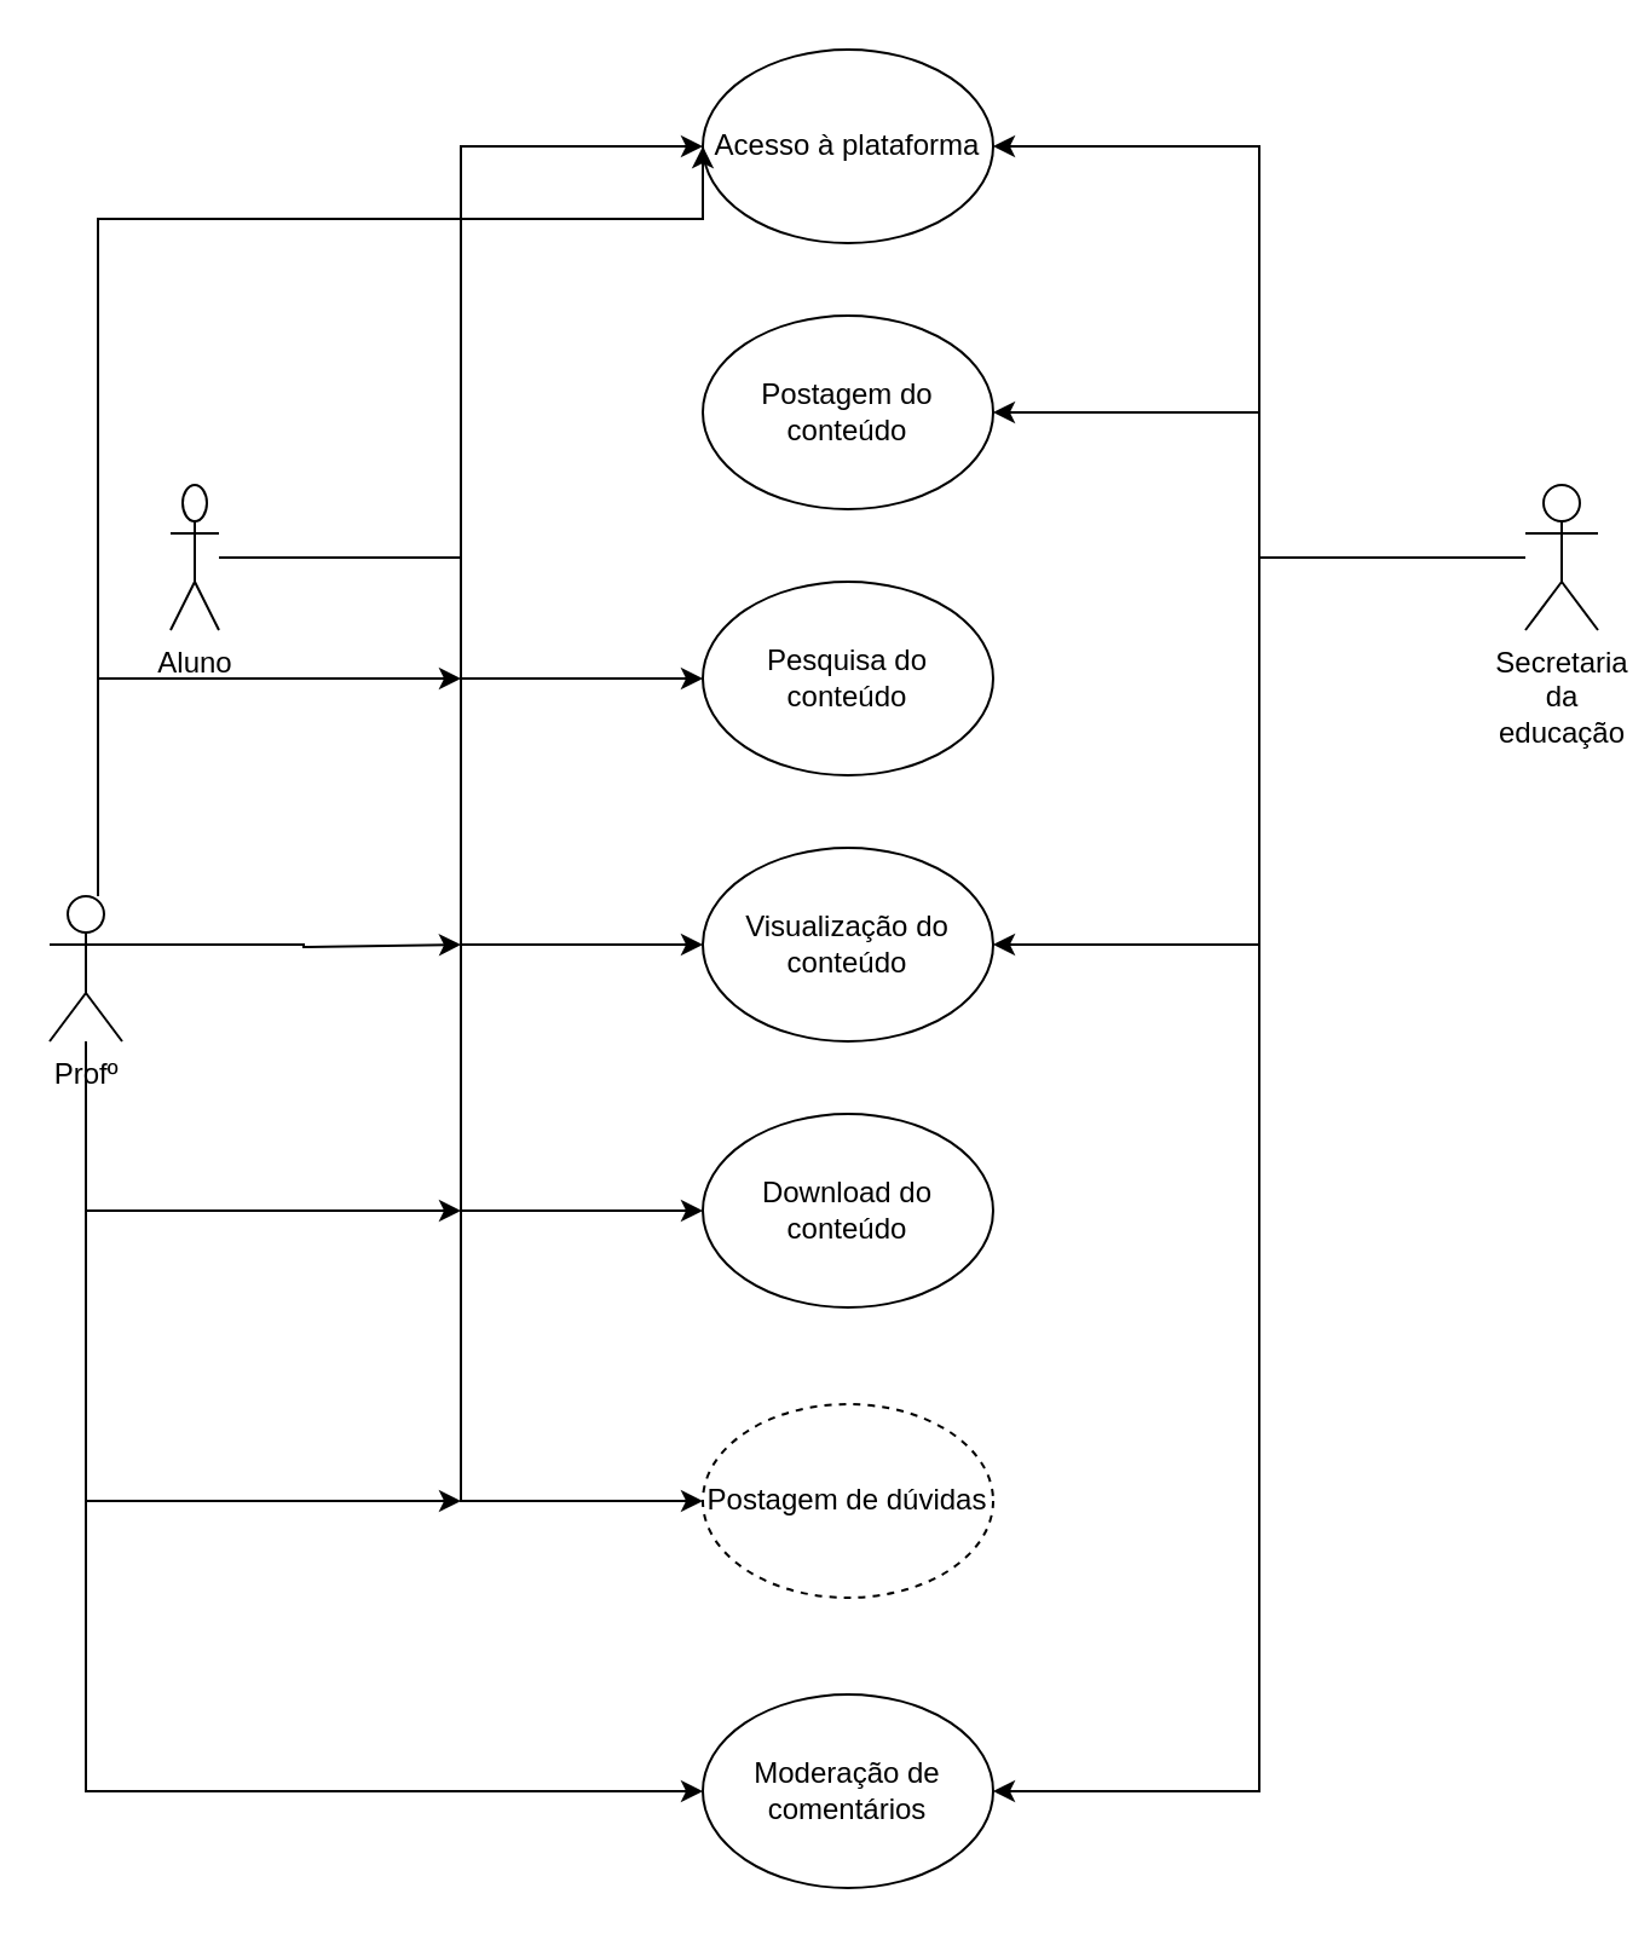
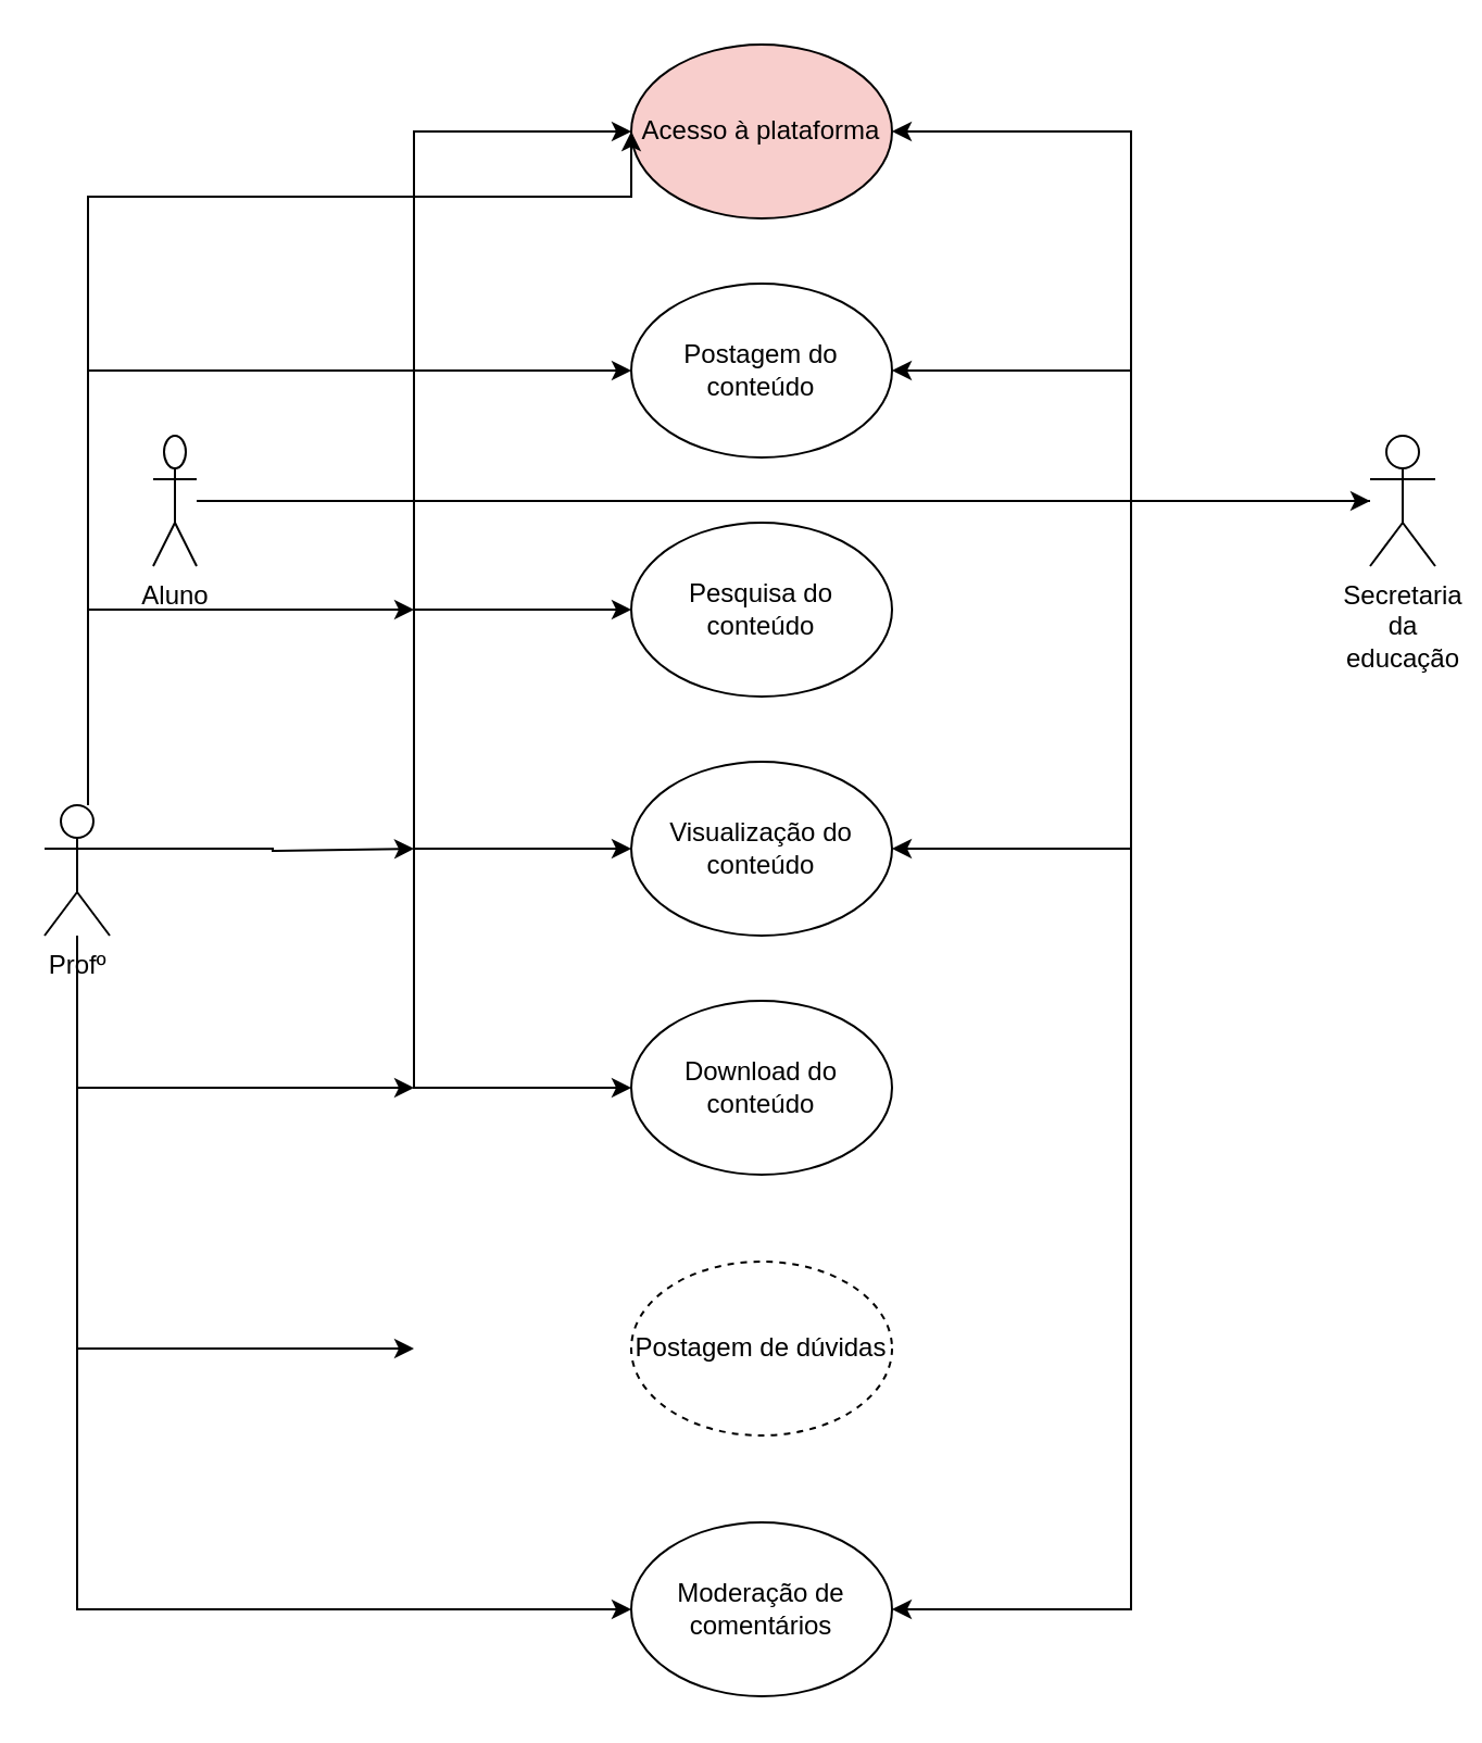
- <mxCell id="15" value="&lt;font style=&quot;vertical-align: inherit;&quot;&gt;&lt;font style=&quot;vertical-align: inherit;&quot;&gt;Acesso à plataforma&lt;/font&gt;&lt;/font&gt;" style="ellipse;whiteSpace=wrap;html=1;" vertex="1" parent="1"><mxGeometry x="290" y="20" width="120" height="80" as="geometry" /></mxCell>
+ <mxCell id="15" value="&lt;font style=&quot;vertical-align: inherit;&quot;&gt;&lt;font style=&quot;vertical-align: inherit;&quot;&gt;Acesso à plataforma&lt;/font&gt;&lt;/font&gt;" style="ellipse;whiteSpace=wrap;html=1;fillColor=#f8cecc;" vertex="1" parent="1"><mxGeometry x="290" y="20" width="120" height="80" as="geometry" /></mxCell>
+ <mxCell id="20" style="edgeStyle=orthogonalEdgeStyle;rounded=0;orthogonalLoop=1;jettySize=auto;html=1;entryX=0;entryY=0.5;entryDx=0;entryDy=0;" edge="1" parent="1" source="26" target="14"><mxGeometry relative="1" as="geometry"><Array as="points"><mxPoint x="40" y="170" /></Array></mxGeometry></mxCell>
- <mxCell id="6" style="edgeStyle=orthogonalEdgeStyle;rounded=0;orthogonalLoop=1;jettySize=auto;html=1;entryX=0;entryY=0.5;entryDx=0;entryDy=0;" edge="1" parent="1" source="7" target="18"><mxGeometry relative="1" as="geometry" /></mxCell>
+ <mxCell id="6" style="edgeStyle=orthogonalEdgeStyle;rounded=0;orthogonalLoop=1;jettySize=auto;html=1;" edge="1" parent="1" source="7" target="13"><mxGeometry relative="1" as="geometry" /></mxCell>
